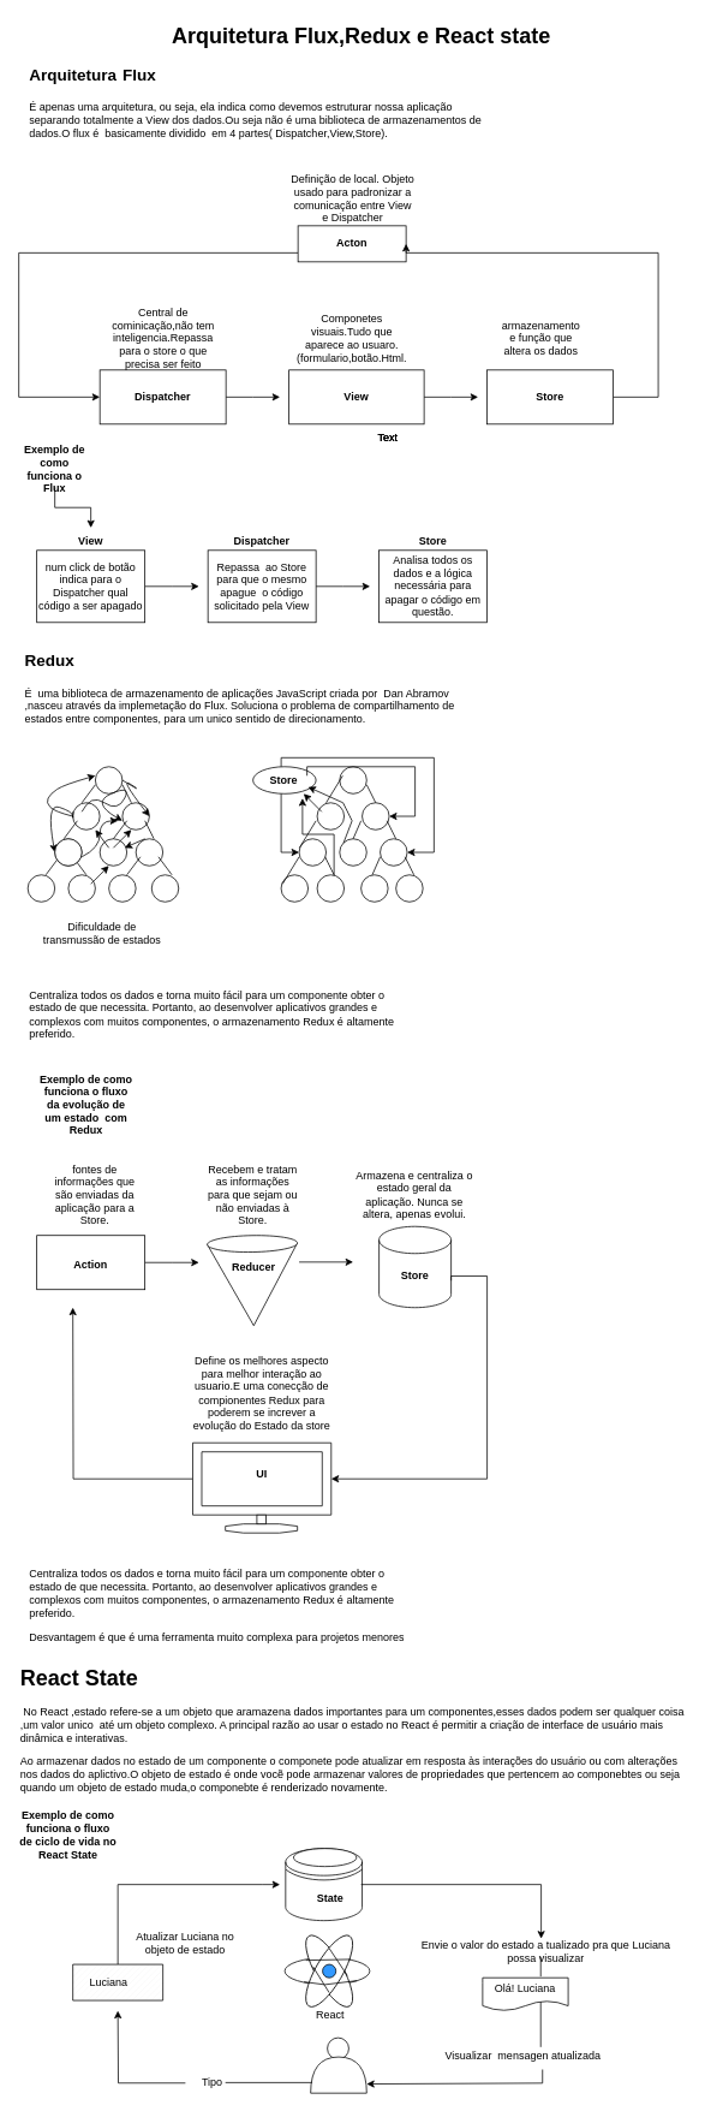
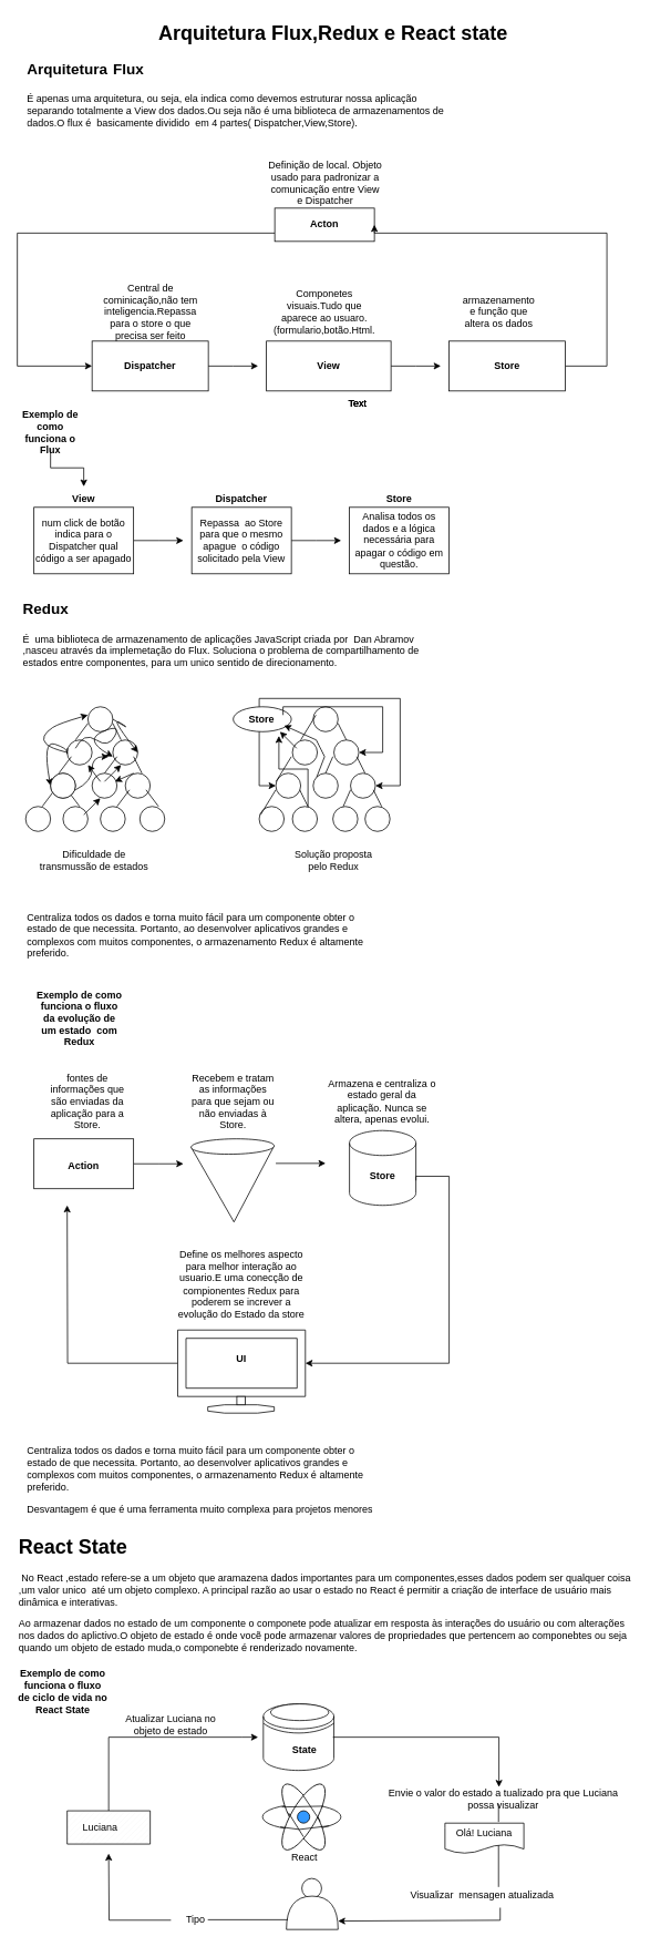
+ <mxCell id="87" value="&lt;div&gt;Solução proposta pelo Redux&lt;br&gt;&lt;/div&gt;" style="text;html=1;align=center;verticalAlign=middle;whiteSpace=wrap;rounded=0;" parent="1" vertex="1"><mxGeometry x="351.25" y="1020" width="100" height="30" as="geometry" /></mxCell>
- <mxCell id="100" value="&lt;b&gt;Reducer&lt;/b&gt;" style="text;html=1;align=center;verticalAlign=middle;whiteSpace=wrap;rounded=0;" parent="1" vertex="1"><mxGeometry x="251.25" y="1390" width="60" height="30" as="geometry" /></mxCell>
- <mxCell id="131" value="Atualizar Luciana no objeto de estado" style="text;html=1;align=center;verticalAlign=middle;whiteSpace=wrap;rounded=0;" vertex="1" parent="1"><mxGeometry x="140" y="2140" width="130" height="30" as="geometry" /></mxCell>
+ <mxCell id="131" value="Atualizar Luciana no objeto de estado" style="text;html=1;align=center;verticalAlign=middle;whiteSpace=wrap;rounded=0;" vertex="1" parent="1"><mxGeometry x="140" y="2060" width="130" height="30" as="geometry" /></mxCell>
